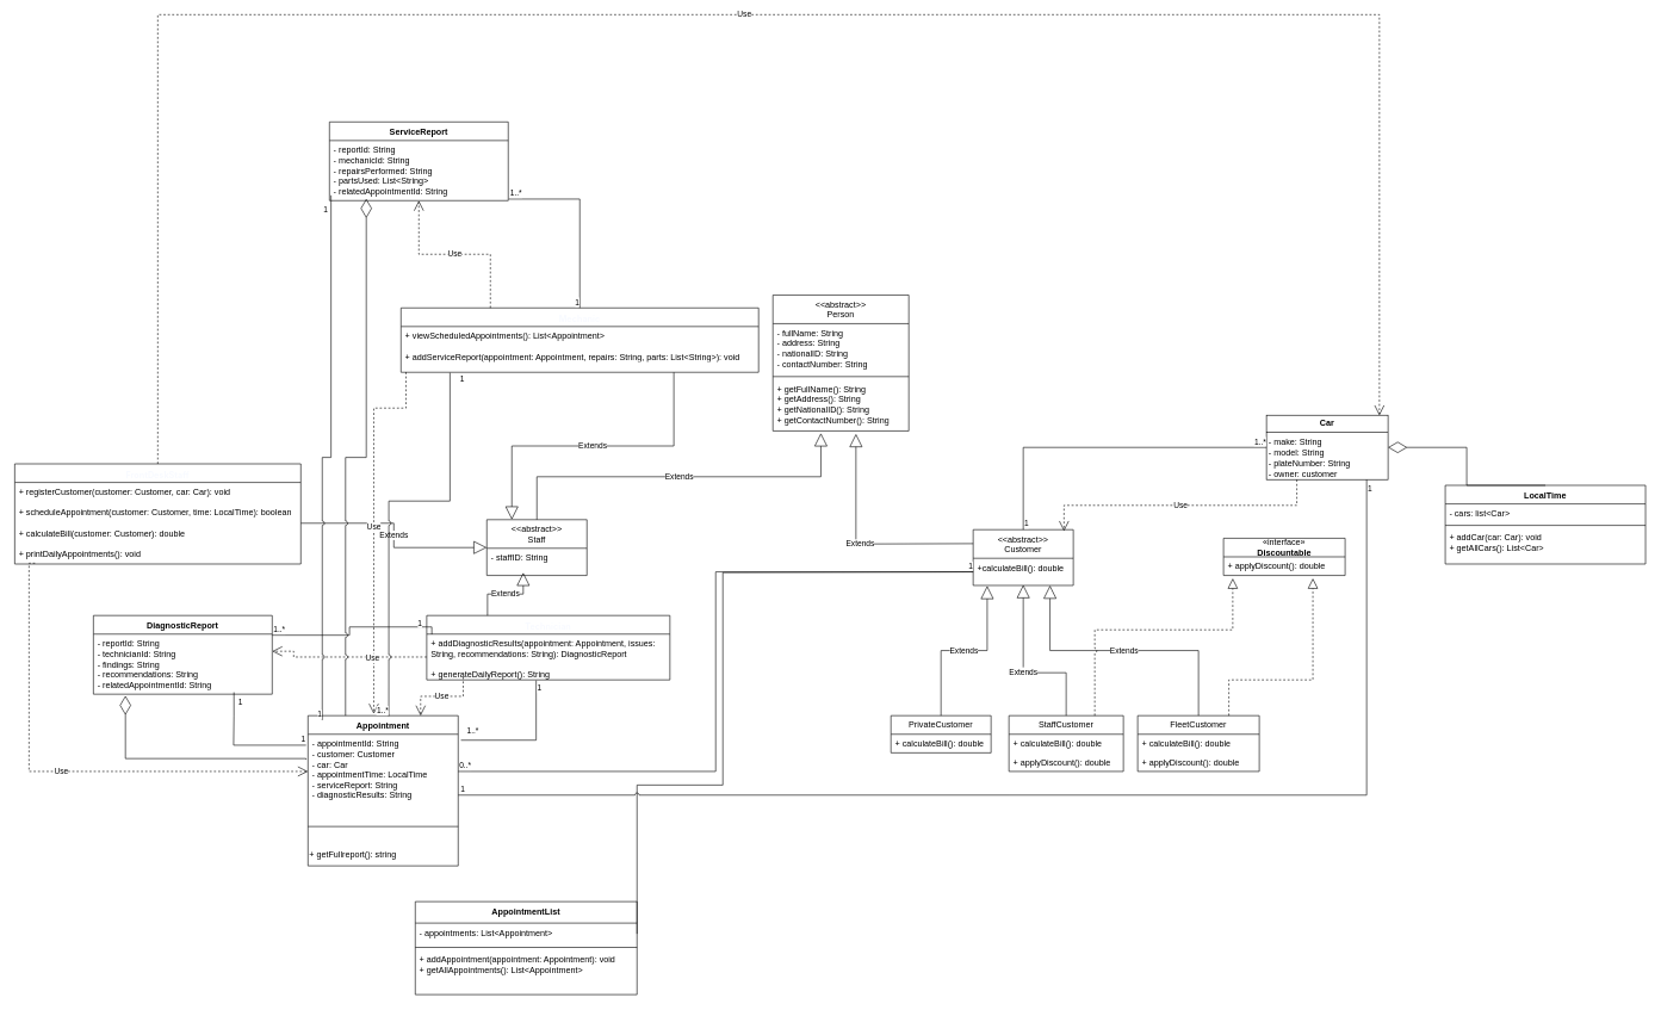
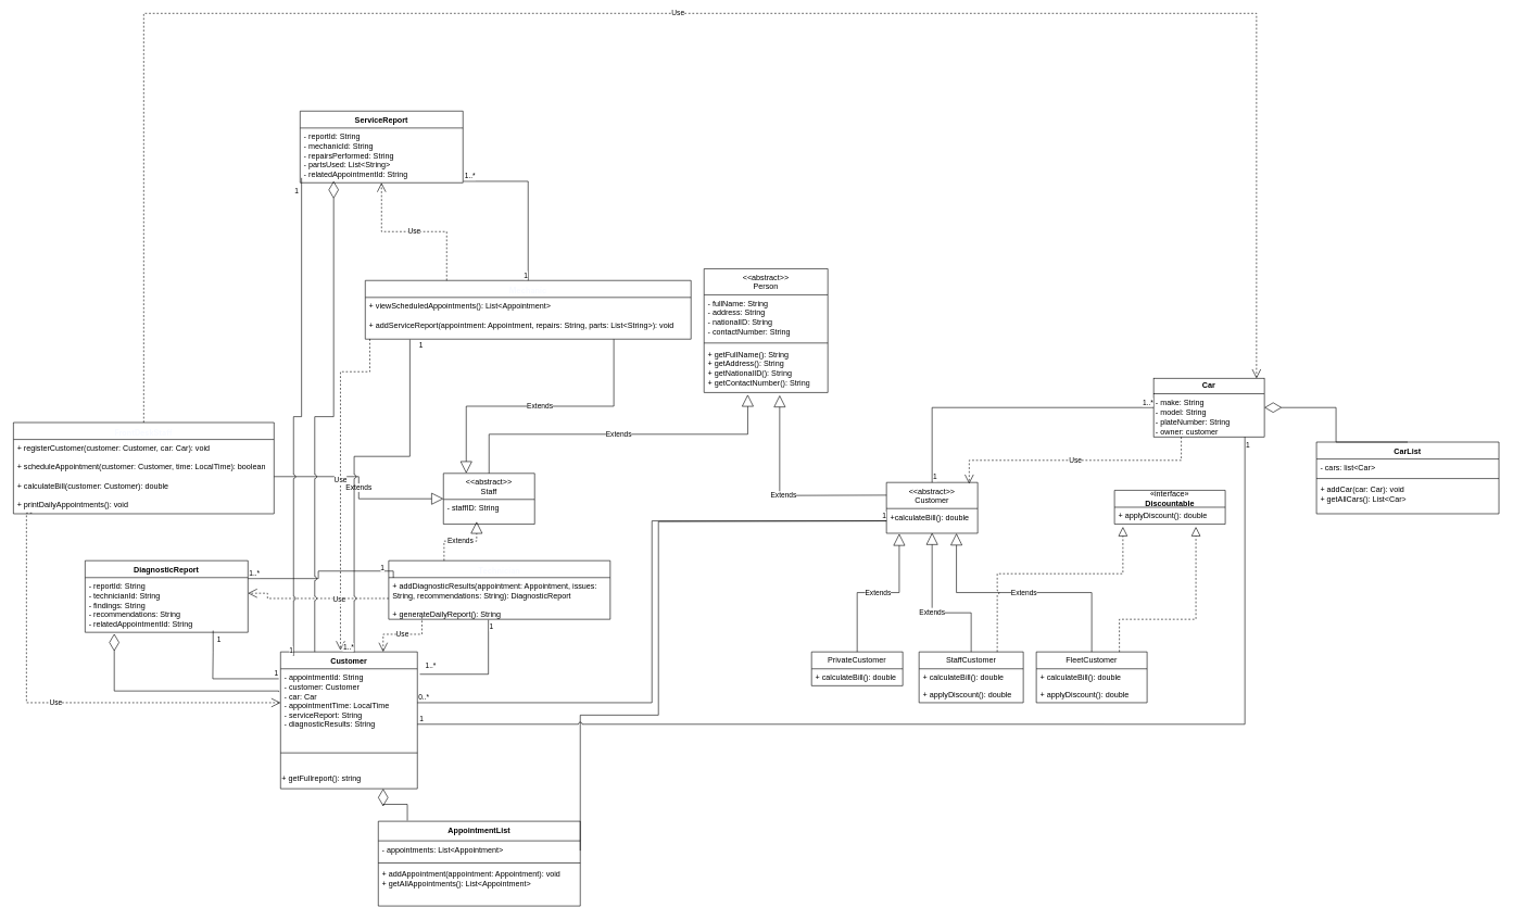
- <mxCell id="21" value="LocalTime" style="swimlane;fontStyle=1;align=center;verticalAlign=top;childLayout=stackLayout;horizontal=1;startSize=26;horizontalStack=0;resizeParent=1;resizeParentMax=0;resizeLast=0;collapsible=1;marginBottom=0;whiteSpace=wrap;html=1;" parent="1" vertex="1"><mxGeometry x="2020" y="678" width="280" height="110" as="geometry" /></mxCell>
+ <mxCell id="21" value="CarList" style="swimlane;fontStyle=1;align=center;verticalAlign=top;childLayout=stackLayout;horizontal=1;startSize=26;horizontalStack=0;resizeParent=1;resizeParentMax=0;resizeLast=0;collapsible=1;marginBottom=0;whiteSpace=wrap;html=1;" parent="1" vertex="1"><mxGeometry x="2020" y="678" width="280" height="110" as="geometry" /></mxCell>
- <mxCell id="45" value="Extends" style="endArrow=block;endSize=16;endFill=0;html=1;rounded=0;exitX=0.25;exitY=0;exitDx=0;exitDy=0;entryX=0.364;entryY=0.895;entryDx=0;entryDy=0;entryPerimeter=0;edgeStyle=elbowEdgeStyle;elbow=vertical;" parent="1" source="43" target="35" edge="1"><mxGeometry width="160" relative="1" as="geometry"><mxPoint x="790" y="840" as="sourcePoint" /><mxPoint x="950" y="840" as="targetPoint" /></mxGeometry></mxCell>
+ <mxCell id="45" value="Extends" style="endArrow=block;endSize=16;endFill=0;html=1;rounded=0;exitX=0.25;exitY=0;exitDx=0;exitDy=0;entryX=0.364;entryY=0.895;entryDx=0;entryDy=0;entryPerimeter=0;edgeStyle=elbowEdgeStyle;elbow=vertical;dashed=1;" parent="1" source="43" target="35" edge="1"><mxGeometry width="160" relative="1" as="geometry"><mxPoint x="790" y="840" as="sourcePoint" /><mxPoint x="950" y="840" as="targetPoint" /></mxGeometry></mxCell>
- <mxCell id="46" value="Appointment" style="swimlane;fontStyle=1;align=center;verticalAlign=top;childLayout=stackLayout;horizontal=1;startSize=26;horizontalStack=0;resizeParent=1;resizeParentMax=0;resizeLast=0;collapsible=1;marginBottom=0;whiteSpace=wrap;html=1;" parent="1" vertex="1"><mxGeometry x="430" y="1000" width="210" height="210" as="geometry" /></mxCell>
+ <mxCell id="46" value="Customer" style="swimlane;fontStyle=1;align=center;verticalAlign=top;childLayout=stackLayout;horizontal=1;startSize=26;horizontalStack=0;resizeParent=1;resizeParentMax=0;resizeLast=0;collapsible=1;marginBottom=0;whiteSpace=wrap;html=1;" parent="1" vertex="1"><mxGeometry x="430" y="1000" width="210" height="210" as="geometry" /></mxCell>
+ <mxCell id="58" value="" style="endArrow=diamondThin;endFill=0;endSize=24;html=1;rounded=0;exitX=0.144;exitY=-0.008;exitDx=0;exitDy=0;edgeStyle=elbowEdgeStyle;elbow=vertical;exitPerimeter=0;entryX=0.75;entryY=1;entryDx=0;entryDy=0;" parent="1" source="54" target="49" edge="1"><mxGeometry width="160" relative="1" as="geometry"><mxPoint x="560" y="1290" as="sourcePoint" /><mxPoint x="560" y="1127" as="targetPoint" /></mxGeometry></mxCell>
